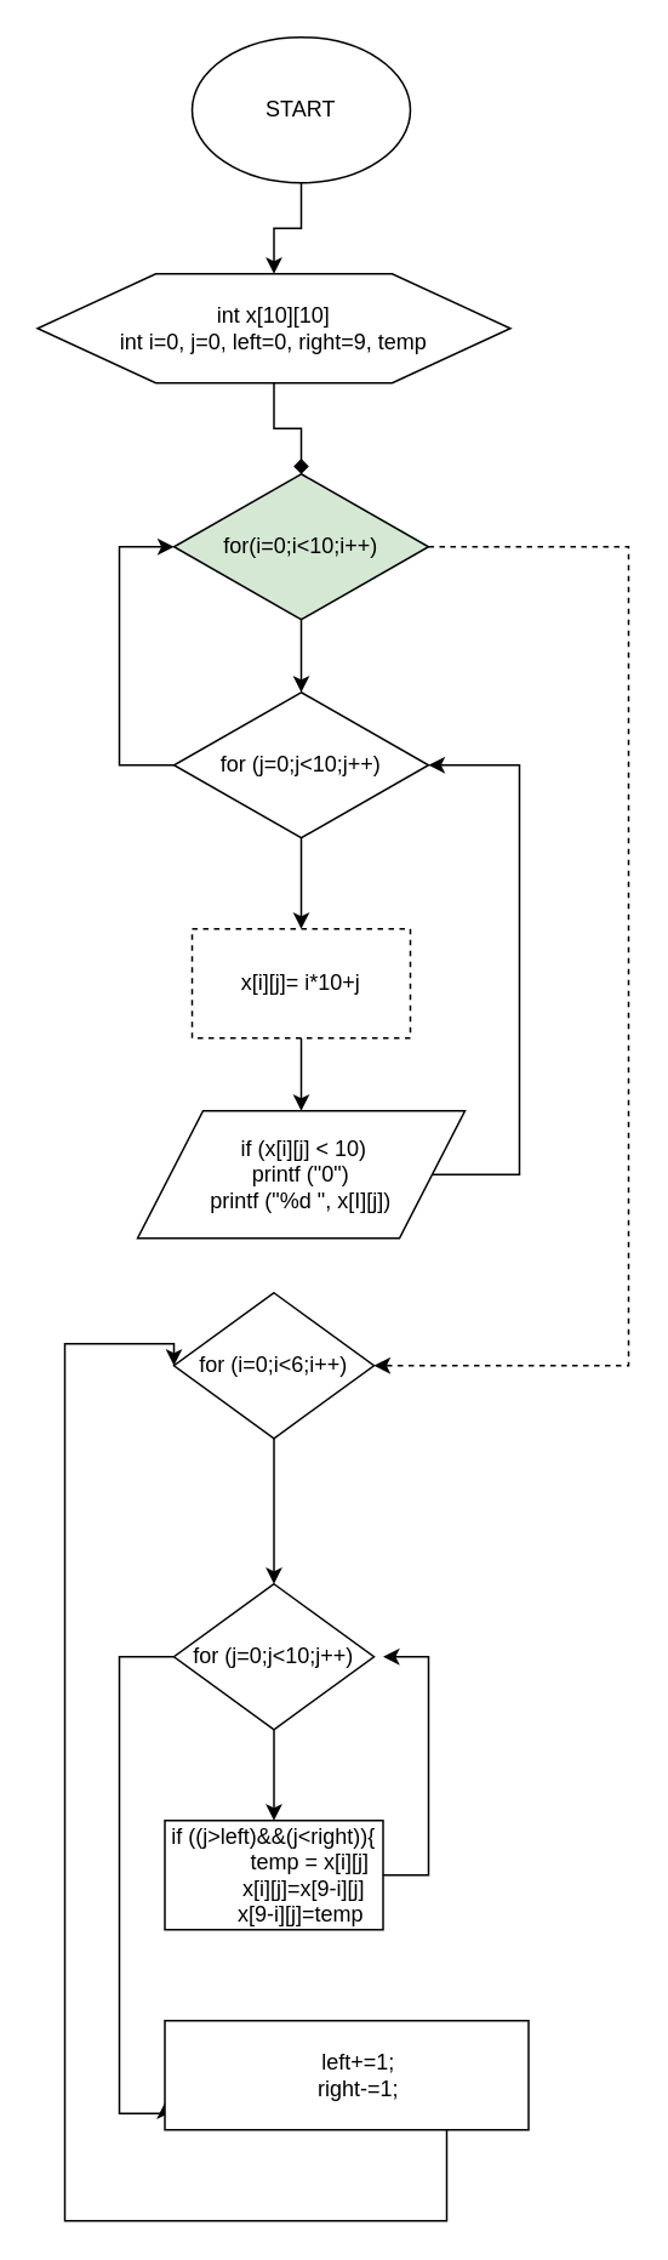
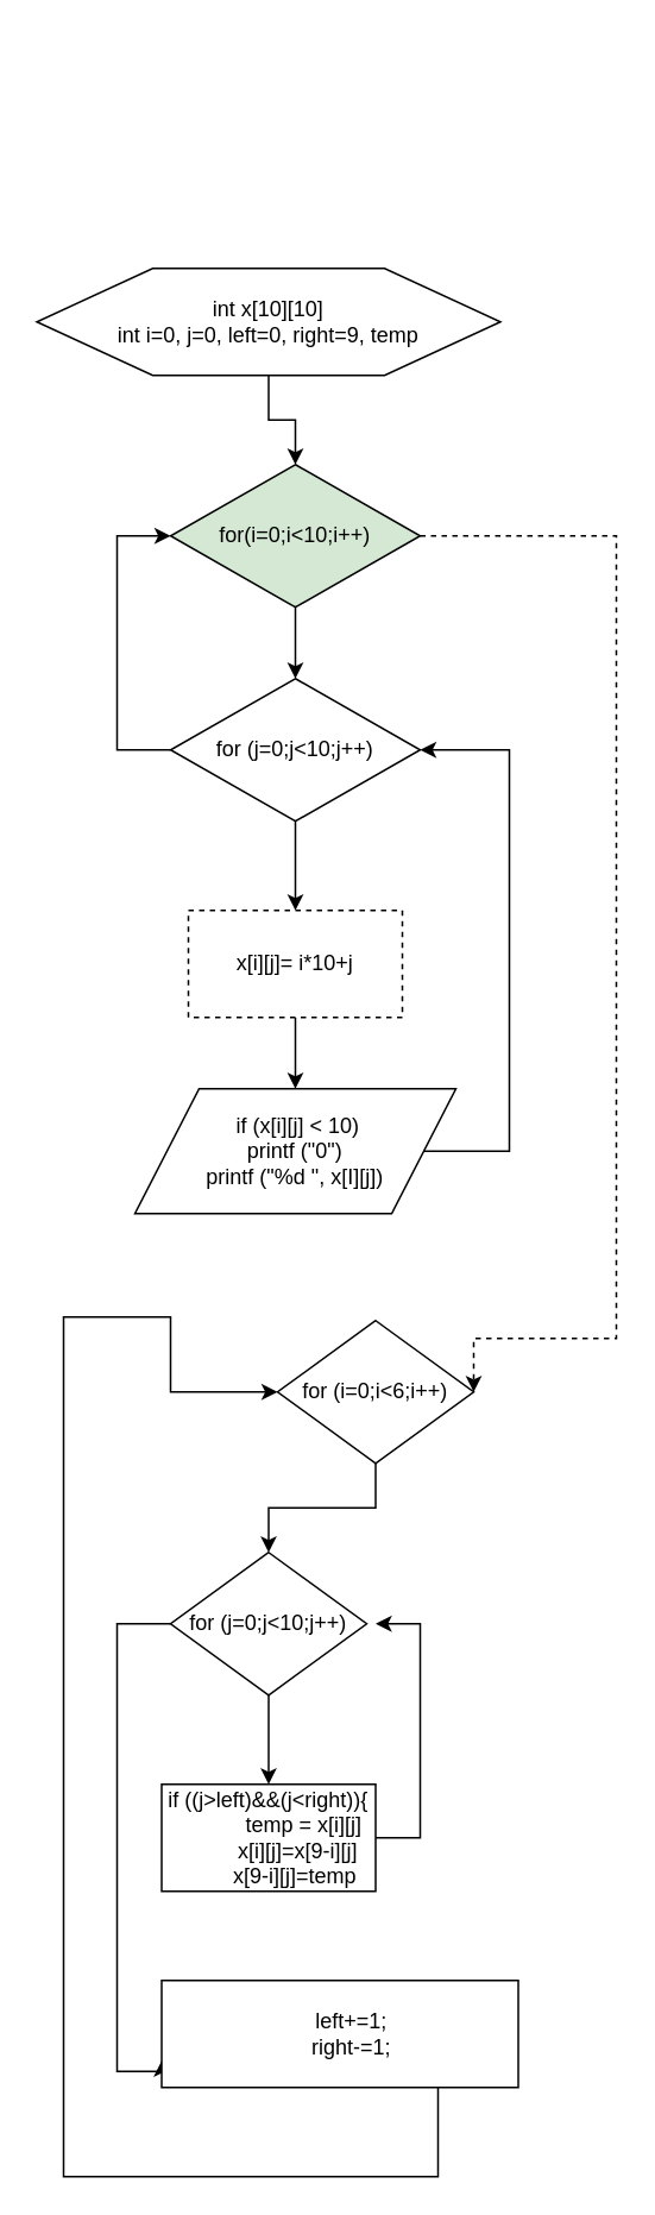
- <mxCell id="3" value="START" parent="1" style="ellipse;whiteSpace=wrap;html=1;" vertex="1"><mxGeometry as="geometry" height="80" width="120" x="105" y="20" /></mxCell>
- <mxCell id="2" value="" parent="1" style="edgeStyle=orthogonalEdgeStyle;rounded=0;orthogonalLoop=1;jettySize=auto;html=1;" edge="1" source="3" target="5"><mxGeometry as="geometry" relative="1" /></mxCell>
- <mxCell id="4" value="" parent="1" style="edgeStyle=orthogonalEdgeStyle;rounded=0;orthogonalLoop=1;jettySize=auto;html=1;endArrow=diamond;" edge="1" source="5" target="8"><mxGeometry as="geometry" relative="1" /></mxCell>
+ <mxCell id="4" value="" parent="1" style="edgeStyle=orthogonalEdgeStyle;rounded=0;orthogonalLoop=1;jettySize=auto;html=1;" edge="1" source="5" target="8"><mxGeometry as="geometry" relative="1" /></mxCell>
- <mxCell id="17" value="for (i=0;i&amp;lt;6;i++)" parent="1" style="rhombus;whiteSpace=wrap;html=1;" vertex="1"><mxGeometry as="geometry" height="80" width="110" x="95" y="710" /></mxCell>
+ <mxCell id="17" value="for (i=0;i&amp;lt;6;i++)" parent="1" style="rhombus;whiteSpace=wrap;html=1;" vertex="1"><mxGeometry x="155" y="740" as="geometry" height="80" width="110" /></mxCell>
